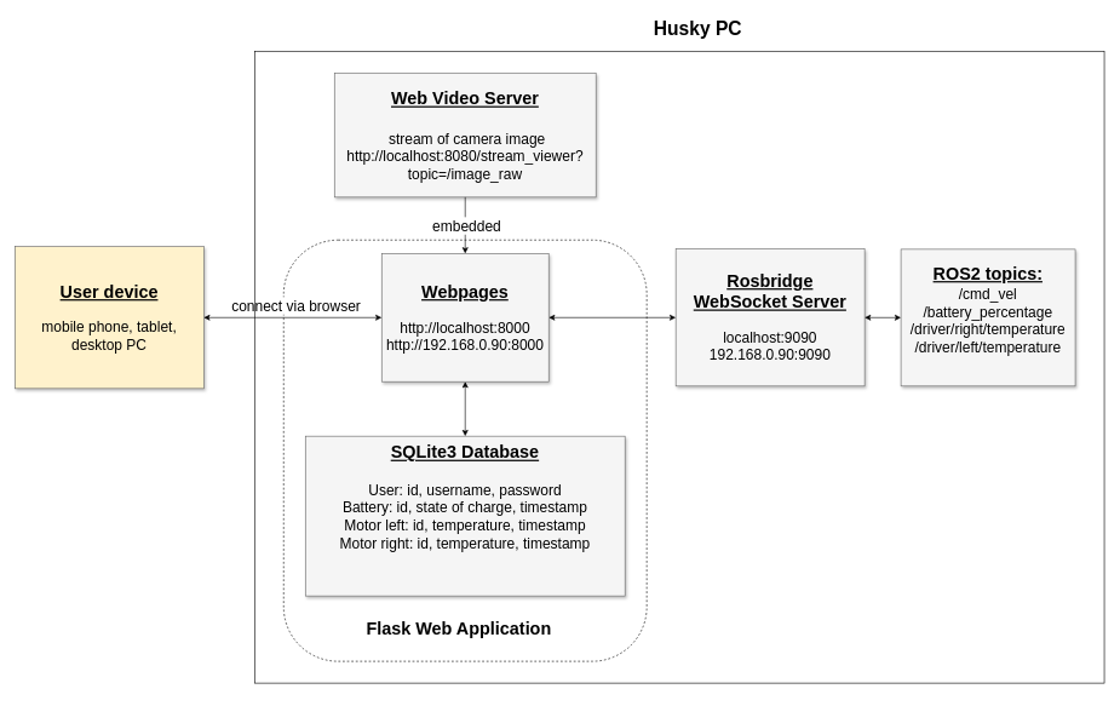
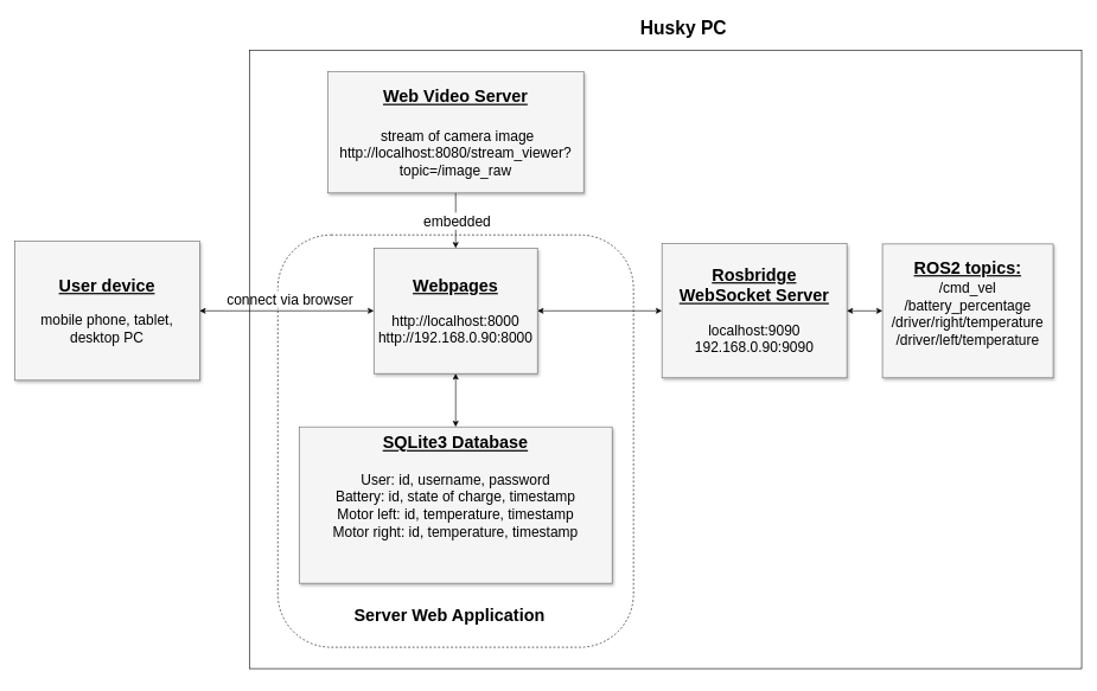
- <mxCell id="13" value="&lt;font style=&quot;font-size: 24px;&quot;&gt;&lt;b&gt;&lt;u&gt;User device&lt;/u&gt;&lt;/b&gt;&lt;/font&gt;&lt;u&gt;&lt;font style=&quot;font-size: 24px;&quot;&gt;&lt;br&gt;&lt;/font&gt;&lt;/u&gt; &lt;br&gt;&lt;font style=&quot;font-size: 20px;&quot;&gt;mobile phone, tablet, desktop PC&lt;/font&gt;" style="whiteSpace=wrap;html=1;shadow=1;fontSize=18;fillColor=#fff2cc;strokeColor=#666666;" parent="1" vertex="1"><mxGeometry x="20" y="339.06" width="260" height="195.38" as="geometry" /></mxCell>
+ <mxCell id="13" value="&lt;font style=&quot;font-size: 24px;&quot;&gt;&lt;b&gt;&lt;u&gt;User device&lt;/u&gt;&lt;/b&gt;&lt;/font&gt;&lt;u&gt;&lt;font style=&quot;font-size: 24px;&quot;&gt;&lt;br&gt;&lt;/font&gt;&lt;/u&gt; &lt;br&gt;&lt;font style=&quot;font-size: 20px;&quot;&gt;mobile phone, tablet, desktop PC&lt;/font&gt;" style="whiteSpace=wrap;html=1;shadow=1;fontSize=18;fillColor=#f5f5f5;strokeColor=#666666;" parent="1" vertex="1"><mxGeometry x="20" y="339.06" width="260" height="195.38" as="geometry" /></mxCell>
- <mxCell id="10" value="&lt;div style=&quot;font-size: 19px;&quot;&gt;&lt;font style=&quot;font-size: 24px;&quot;&gt;Flask Web Application&lt;/font&gt;&lt;/div&gt;" style="text;strokeColor=none;fillColor=none;html=1;fontSize=11;fontStyle=1;verticalAlign=middle;align=center;fontFamily=Helvetica;fontColor=default;labelBackgroundColor=default;" parent="1" vertex="1"><mxGeometry x="507.5" y="780" width="247.5" height="170" as="geometry" /></mxCell>
+ <mxCell id="10" value="&lt;div style=&quot;font-size: 19px;&quot;&gt;&lt;font style=&quot;font-size: 24px;&quot;&gt;Server Web Application&lt;/font&gt;&lt;/div&gt;" style="text;strokeColor=none;fillColor=none;html=1;fontSize=11;fontStyle=1;verticalAlign=middle;align=center;fontFamily=Helvetica;fontColor=default;labelBackgroundColor=default;" parent="1" vertex="1"><mxGeometry x="507.5" y="780" width="247.5" height="170" as="geometry" /></mxCell>
